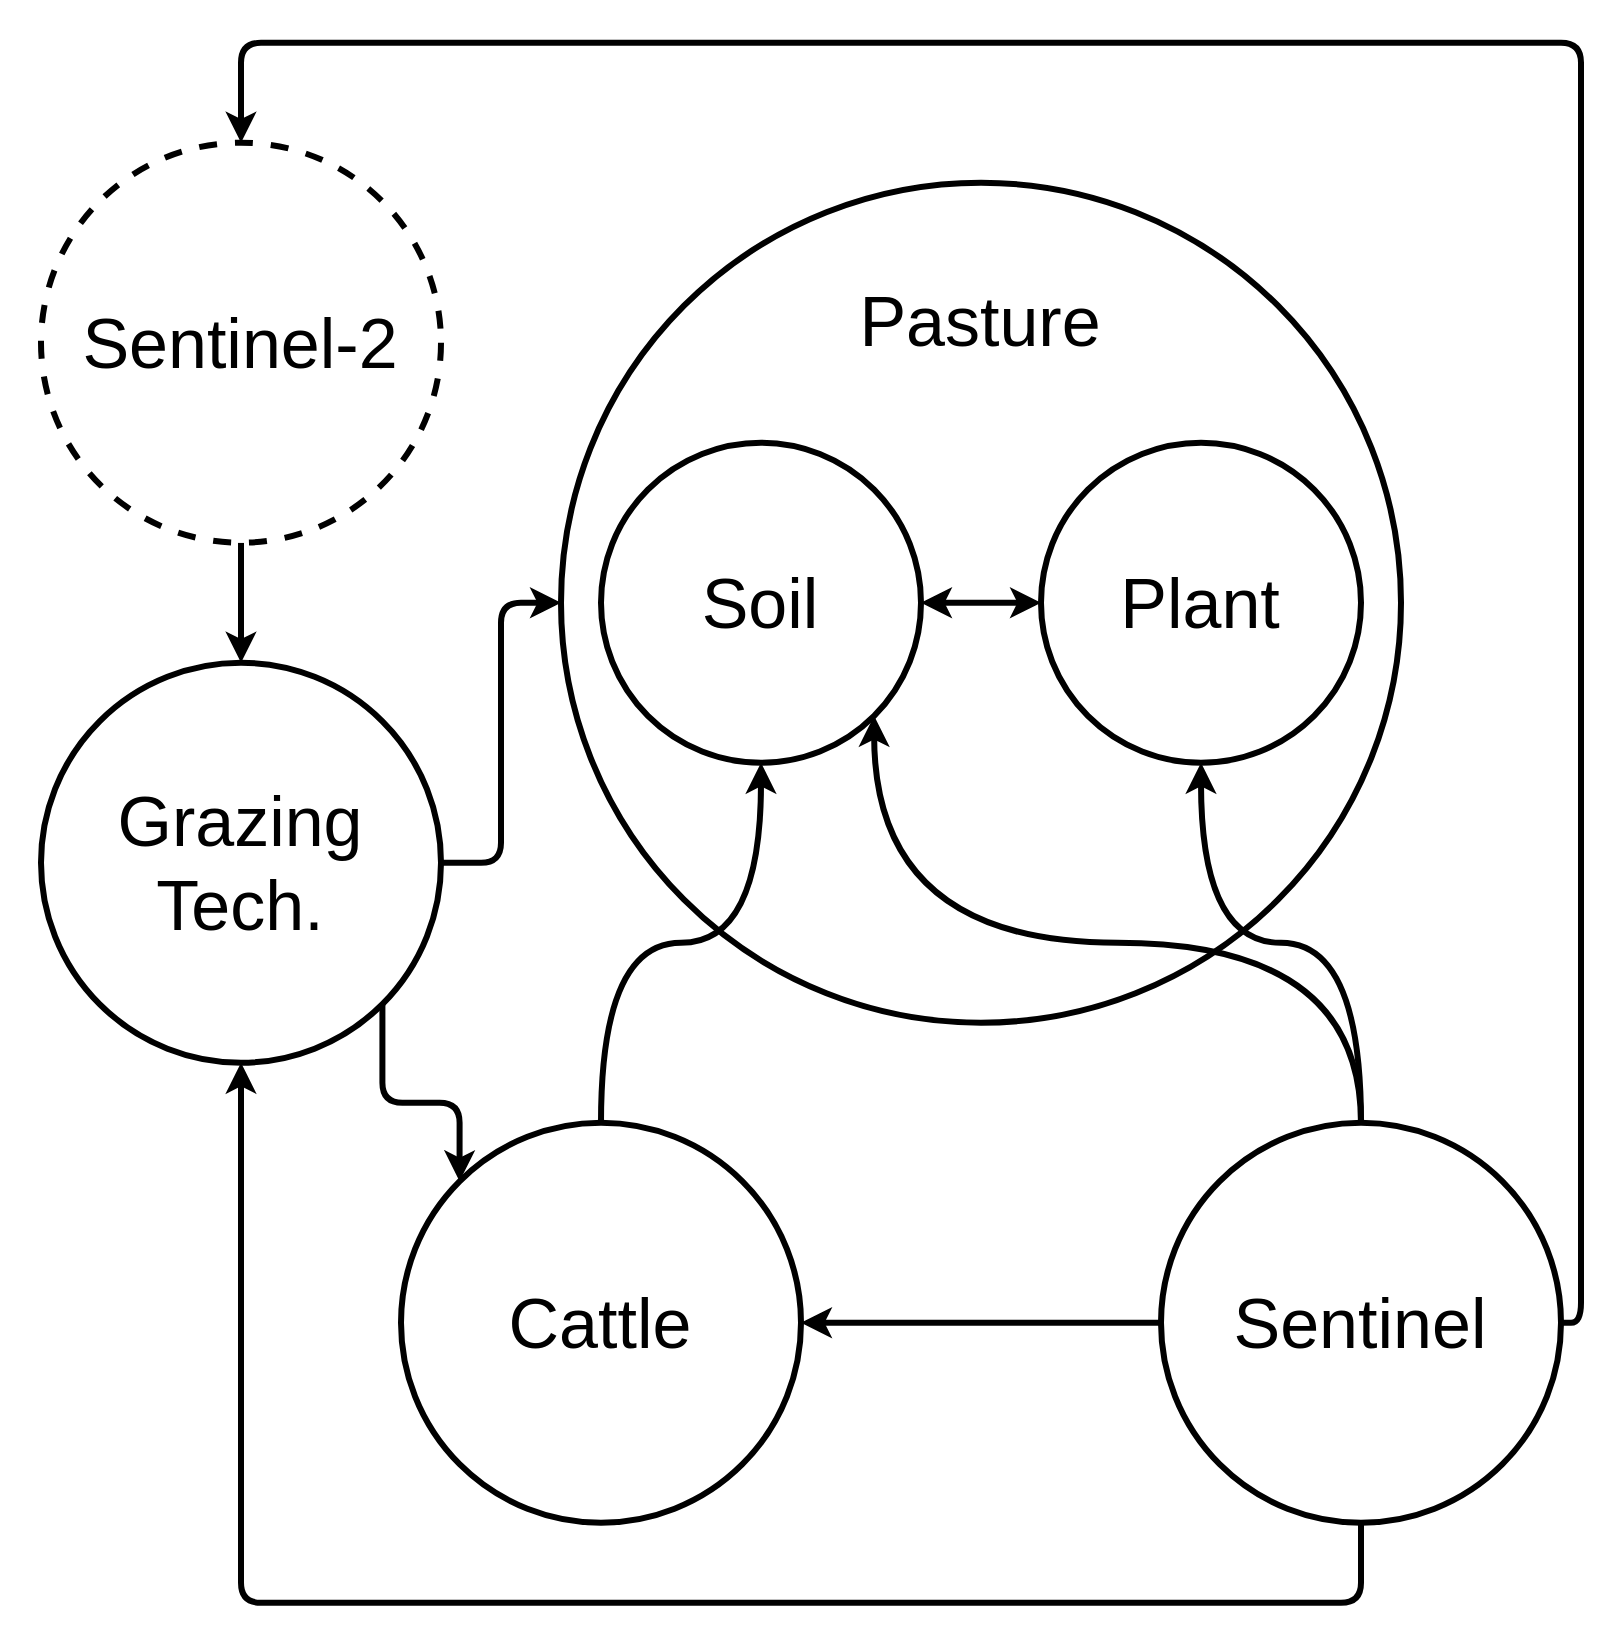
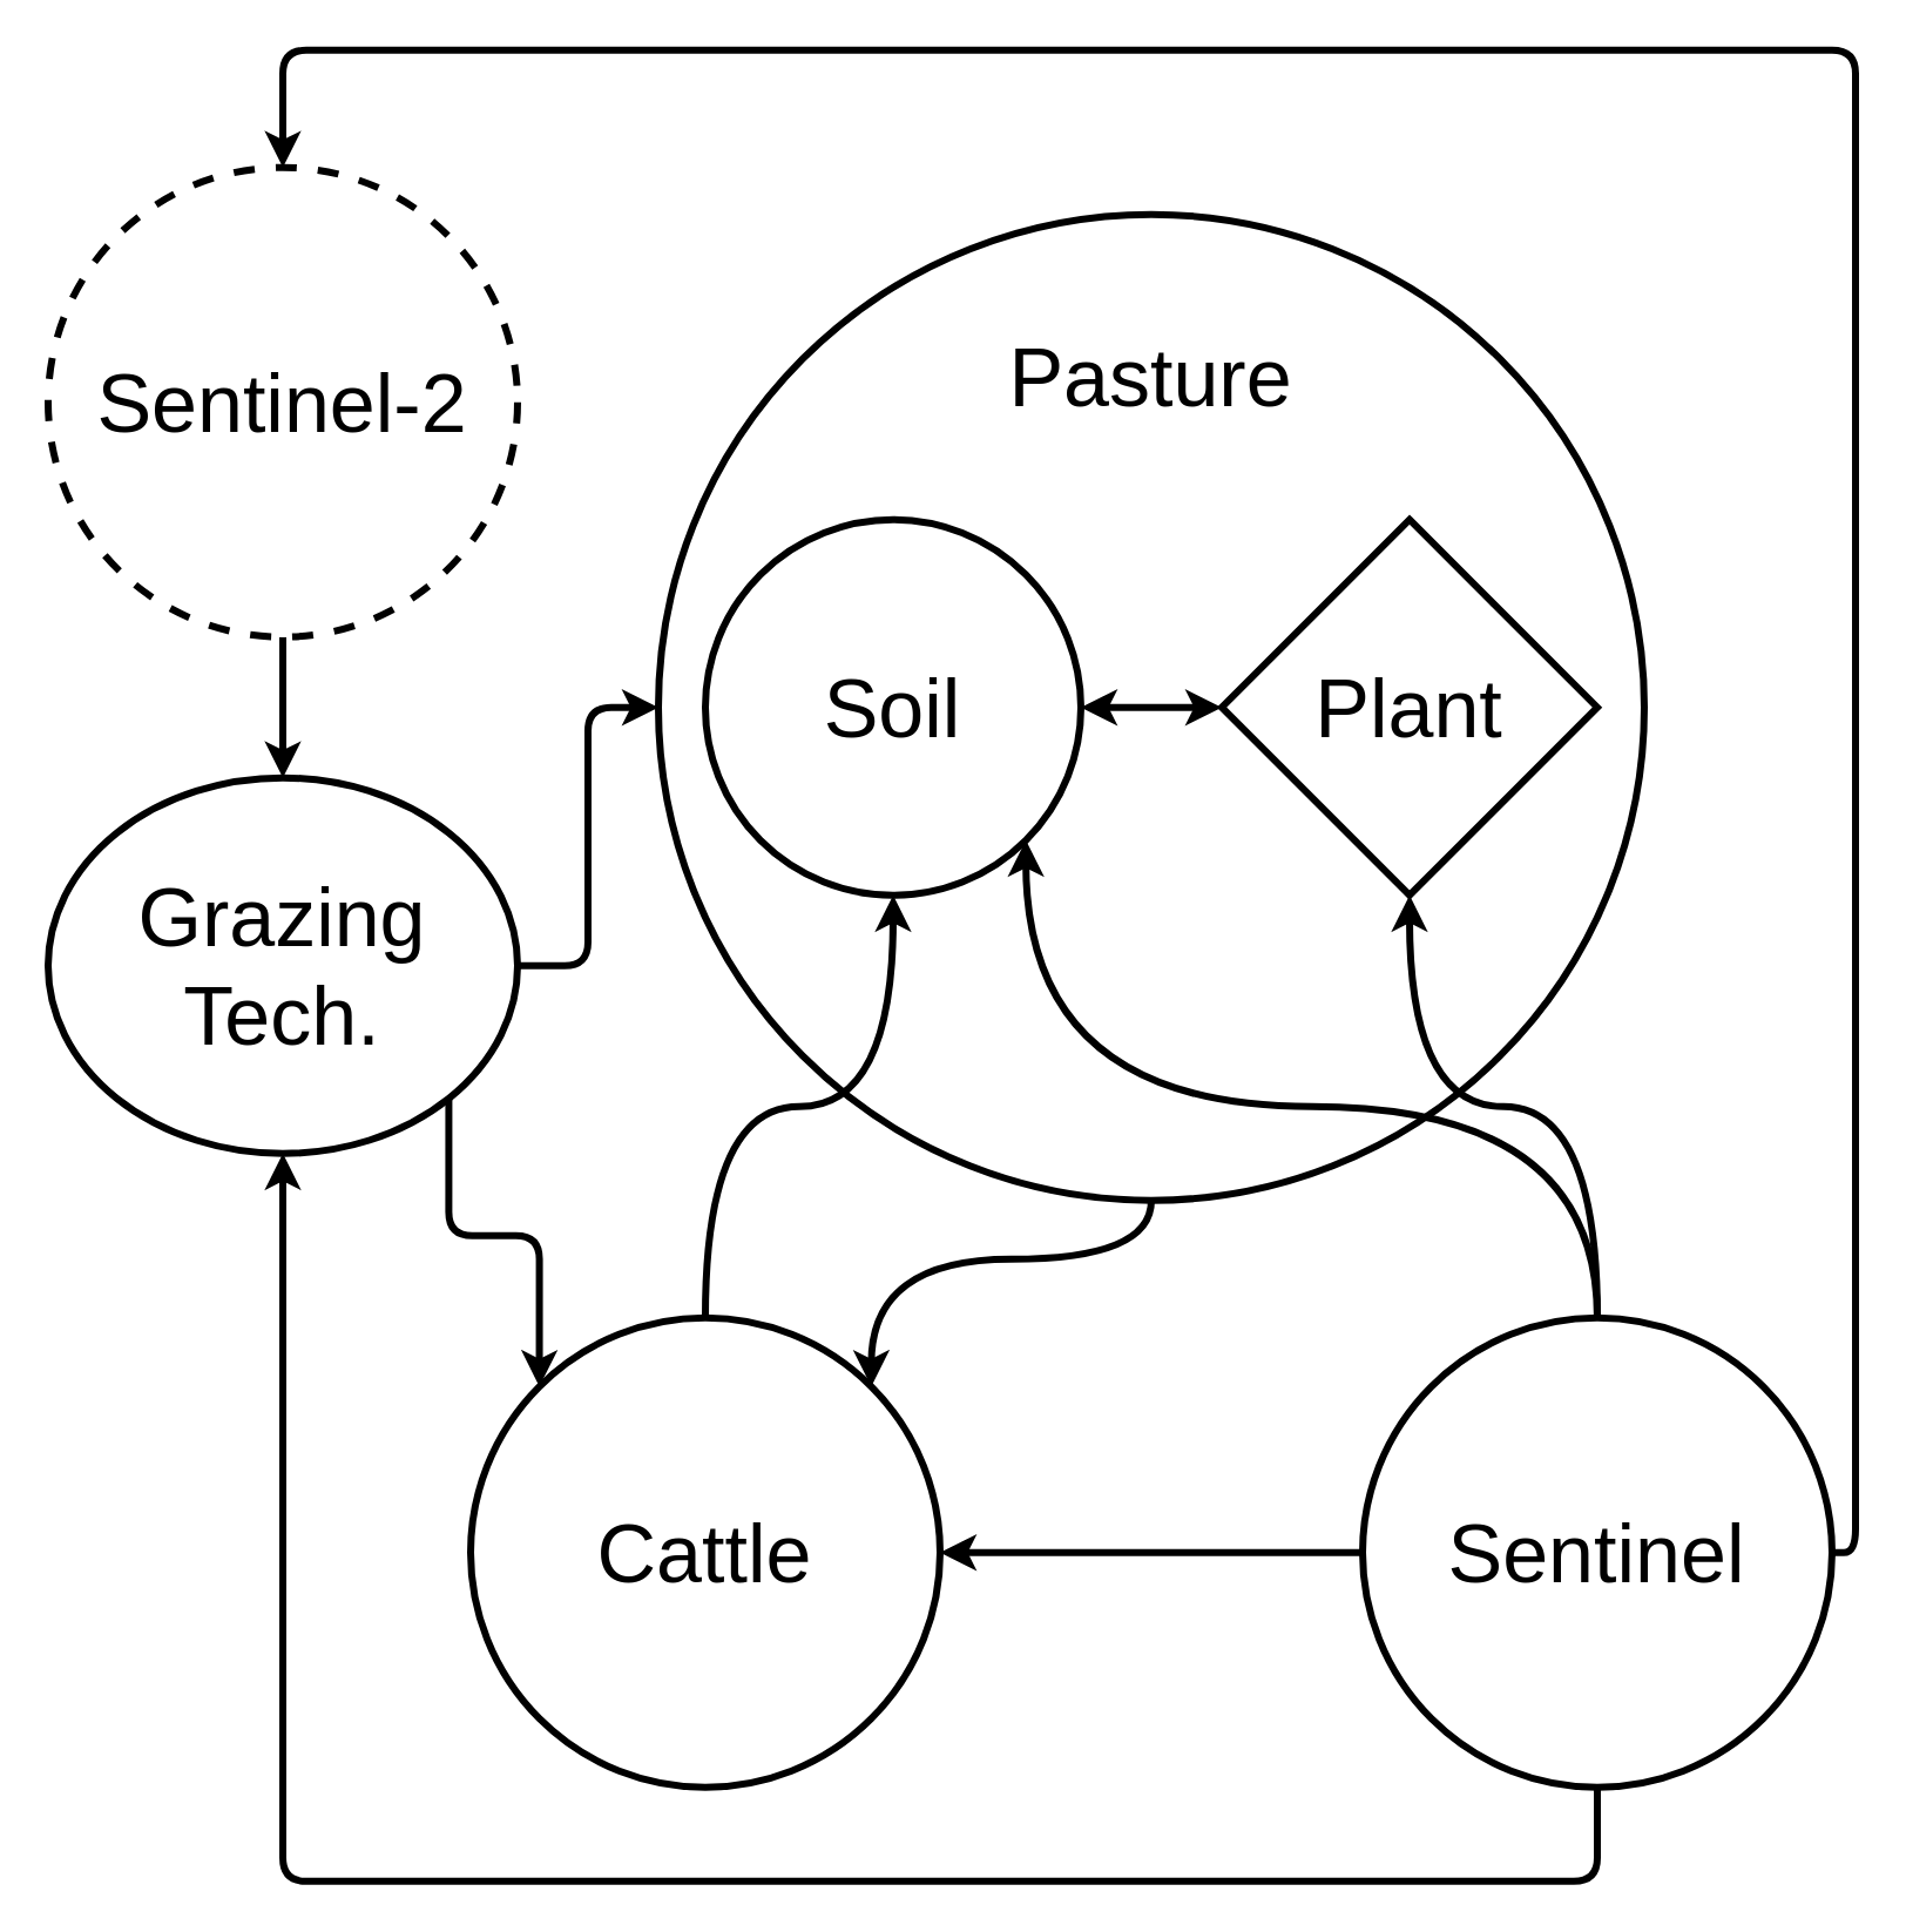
- <mxCell id="10" value="&lt;font style=&quot;font-size: 35px&quot;&gt;Plant&lt;/font&gt;" style="ellipse;whiteSpace=wrap;html=1;aspect=fixed;strokeWidth=3;" parent="1" vertex="1"><mxGeometry x="520" y="220.86" width="160" height="160" as="geometry" /></mxCell>
+ <mxCell id="10" value="&lt;font style=&quot;font-size: 35px&quot;&gt;Plant&lt;/font&gt;" style="rhombus;whiteSpace=wrap;html=1;aspect=fixed;strokeWidth=3;" parent="1" vertex="1"><mxGeometry x="520" y="220.86" width="160" height="160" as="geometry" /></mxCell>
- <mxCell id="19" value="&lt;font style=&quot;font-size: 35px&quot;&gt;Grazing&lt;br&gt;Tech.&lt;br&gt;&lt;/font&gt;" style="ellipse;whiteSpace=wrap;html=1;aspect=fixed;strokeWidth=3;" parent="1" vertex="1"><mxGeometry x="20" y="330.86" width="200" height="200" as="geometry" /></mxCell>
+ <mxCell id="19" value="&lt;font style=&quot;font-size: 35px&quot;&gt;Grazing&lt;br&gt;Tech.&lt;br&gt;&lt;/font&gt;" style="ellipse;whiteSpace=wrap;html=1;aspect=fixed;strokeWidth=3;" parent="1" vertex="1"><mxGeometry x="20" y="330.86" width="200" height="160" as="geometry" /></mxCell>
+ <mxCell id="2" style="edgeStyle=orthogonalEdgeStyle;orthogonalLoop=1;jettySize=auto;html=1;exitX=0.5;exitY=1;exitDx=0;exitDy=0;entryX=1;entryY=0;entryDx=0;entryDy=0;startArrow=none;startFill=0;strokeColor=#000000;strokeWidth=3;curved=1;" parent="1" source="3" target="14" edge="1"><mxGeometry relative="1" as="geometry" /></mxCell>
